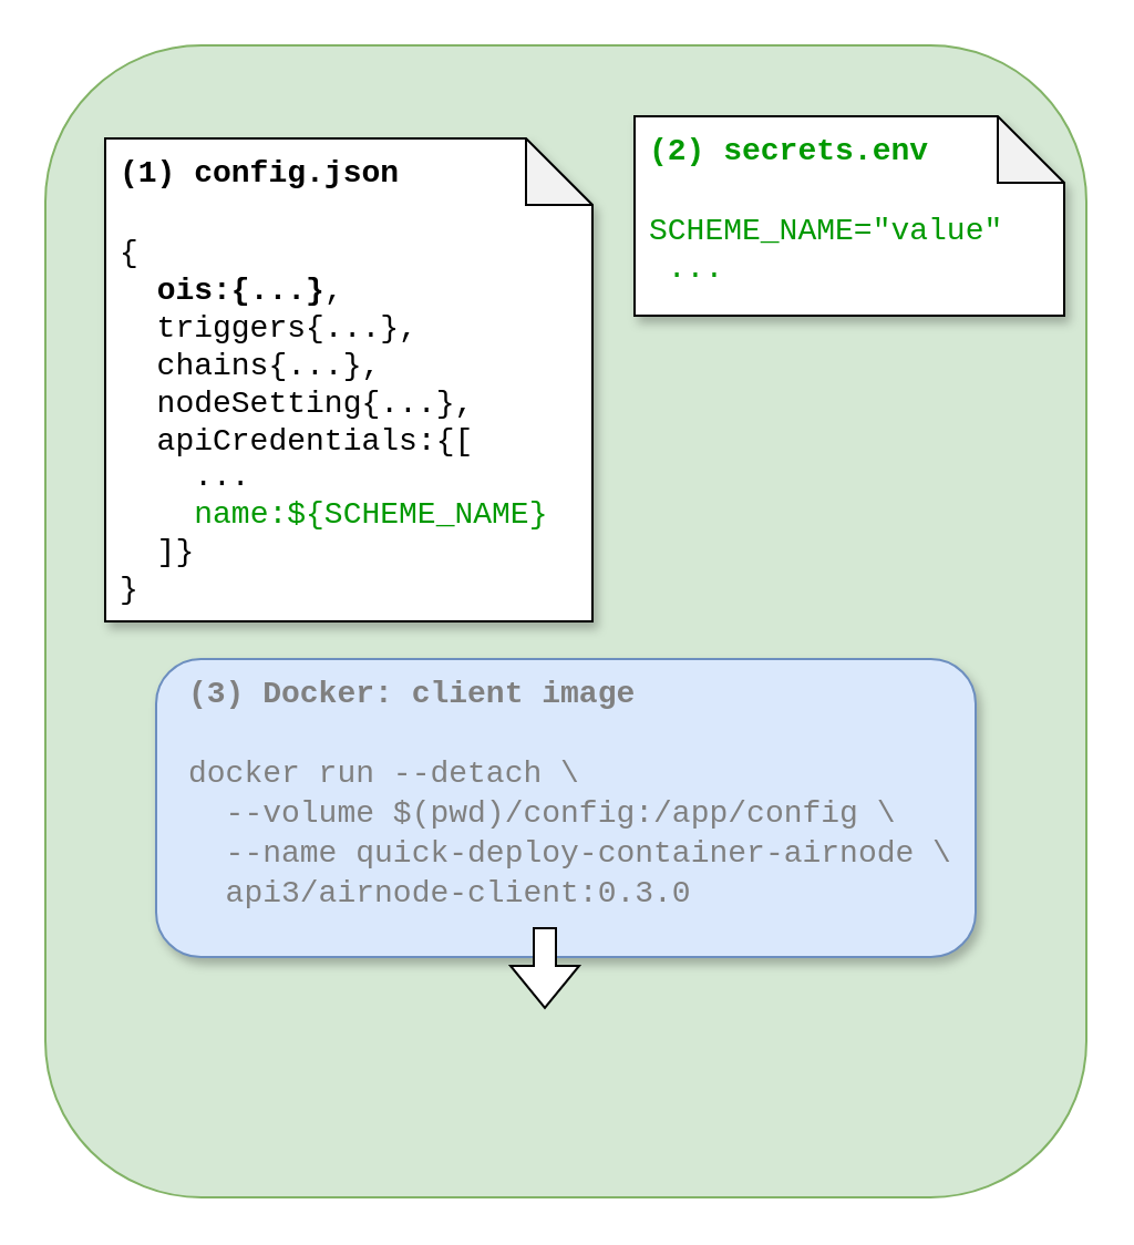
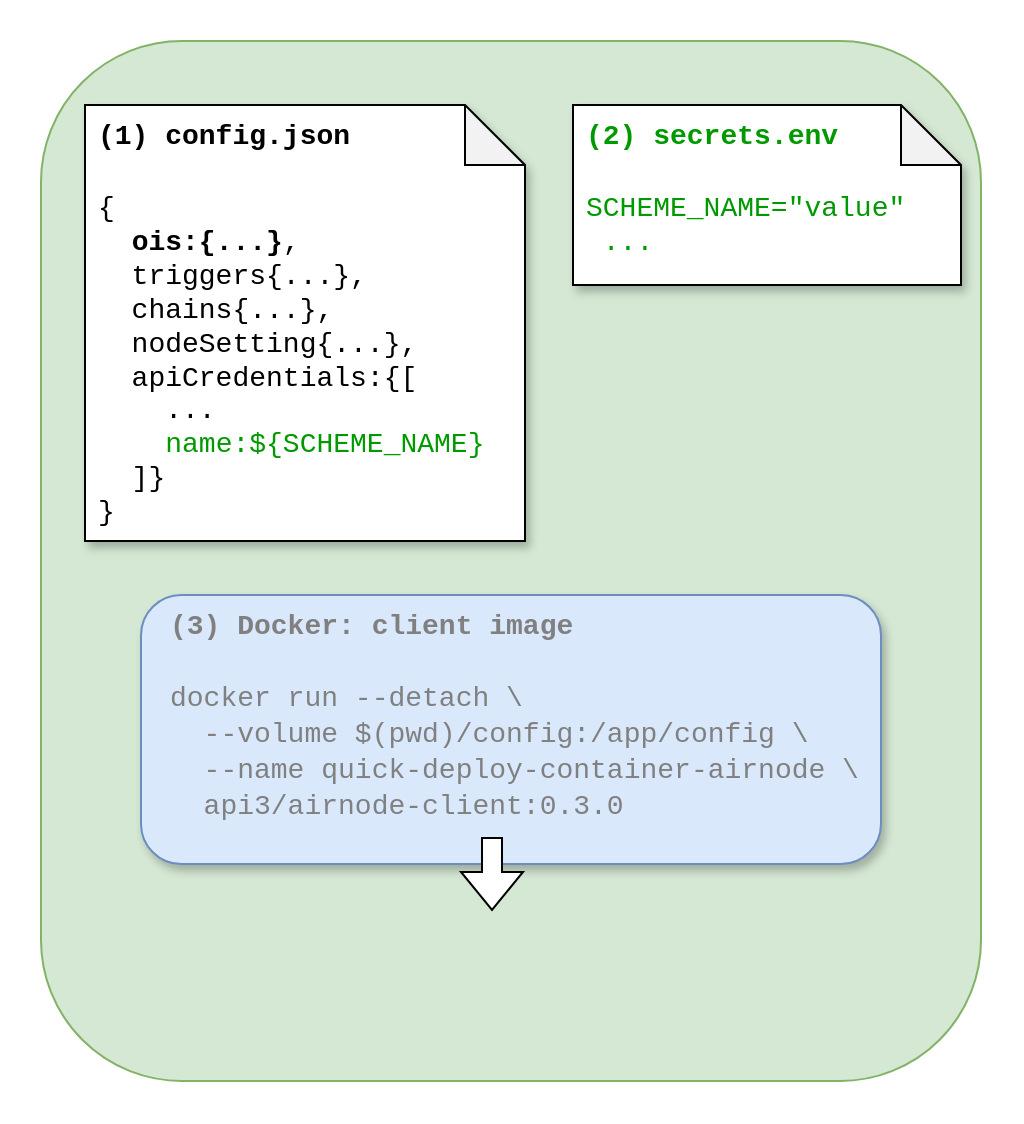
- <mxCell id="4" value="&lt;span style=&quot;font-size: 14px&quot;&gt;&lt;font face=&quot;Courier New&quot;&gt;&lt;b&gt;(1) config.json&lt;/b&gt;&lt;br style=&quot;font-size: 14px&quot;&gt;&lt;br style=&quot;font-size: 14px&quot;&gt;&lt;/font&gt;&lt;/span&gt;&lt;div style=&quot;font-size: 14px&quot;&gt;&lt;span style=&quot;font-size: 14px&quot;&gt;&lt;font face=&quot;Courier New&quot;&gt;{&lt;/font&gt;&lt;/span&gt;&lt;/div&gt;&lt;div style=&quot;font-size: 14px&quot;&gt;&lt;font face=&quot;Courier New&quot;&gt;&lt;span style=&quot;font-size: 14px&quot;&gt;&amp;nbsp;&amp;nbsp;&lt;b style=&quot;font-size: 14px&quot;&gt;ois:{...&lt;/b&gt;&lt;/span&gt;&lt;span style=&quot;font-size: 14px&quot;&gt;&lt;b style=&quot;font-size: 14px&quot;&gt;}&lt;/b&gt;,&lt;/span&gt;&lt;/font&gt;&lt;/div&gt;&lt;font style=&quot;font-size: 14px&quot;&gt;&lt;font face=&quot;Courier New&quot; style=&quot;font-size: 14px&quot;&gt;&lt;div style=&quot;font-size: 14px&quot;&gt;&amp;nbsp; triggers{...},&lt;/div&gt;&lt;div style=&quot;font-size: 14px&quot;&gt;&amp;nbsp; chains{...},&lt;/div&gt;&lt;div style=&quot;font-size: 14px&quot;&gt;&amp;nbsp; nodeSetting{...},&lt;/div&gt;&lt;div style=&quot;font-size: 14px&quot;&gt;&amp;nbsp;&amp;nbsp;apiCredentials:{[&lt;/div&gt;&lt;div style=&quot;font-size: 14px&quot;&gt;&amp;nbsp; &amp;nbsp; ...&lt;/div&gt;&lt;div style=&quot;font-size: 14px&quot;&gt;&amp;nbsp; &amp;nbsp;&amp;nbsp;&lt;font color=&quot;#009900&quot; style=&quot;font-size: 14px&quot;&gt;name:${&lt;/font&gt;&lt;font color=&quot;#009900&quot; style=&quot;font-size: 14px&quot;&gt;&lt;span style=&quot;background-color: transparent ; font-size: 14px&quot;&gt;SCHEME_NAME&lt;/span&gt;}&lt;/font&gt;&lt;/div&gt;&lt;/font&gt;&lt;font face=&quot;Courier New&quot; style=&quot;font-size: 14px&quot;&gt;&lt;div style=&quot;font-size: 14px&quot;&gt;&amp;nbsp; ]}&amp;nbsp; &amp;nbsp;&lt;/div&gt;&lt;div style=&quot;font-size: 14px&quot;&gt;}&lt;/div&gt;&lt;div style=&quot;font-size: 14px&quot;&gt;&lt;br style=&quot;font-size: 14px&quot;&gt;&lt;/div&gt;&lt;/font&gt;&lt;/font&gt;" style="shape=note;whiteSpace=wrap;html=1;backgroundOutline=1;darkOpacity=0.05;shadow=1;verticalAlign=top;align=left;fontSize=14;spacingLeft=5;" parent="1" vertex="1"><mxGeometry x="47" y="62" width="220" height="218" as="geometry" /></mxCell>
+ <mxCell id="4" value="&lt;span style=&quot;font-size: 14px&quot;&gt;&lt;font face=&quot;Courier New&quot;&gt;&lt;b&gt;(1) config.json&lt;/b&gt;&lt;br style=&quot;font-size: 14px&quot;&gt;&lt;br style=&quot;font-size: 14px&quot;&gt;&lt;/font&gt;&lt;/span&gt;&lt;div style=&quot;font-size: 14px&quot;&gt;&lt;span style=&quot;font-size: 14px&quot;&gt;&lt;font face=&quot;Courier New&quot;&gt;{&lt;/font&gt;&lt;/span&gt;&lt;/div&gt;&lt;div style=&quot;font-size: 14px&quot;&gt;&lt;font face=&quot;Courier New&quot;&gt;&lt;span style=&quot;font-size: 14px&quot;&gt;&amp;nbsp;&amp;nbsp;&lt;b style=&quot;font-size: 14px&quot;&gt;ois:{...&lt;/b&gt;&lt;/span&gt;&lt;span style=&quot;font-size: 14px&quot;&gt;&lt;b style=&quot;font-size: 14px&quot;&gt;}&lt;/b&gt;,&lt;/span&gt;&lt;/font&gt;&lt;/div&gt;&lt;font style=&quot;font-size: 14px&quot;&gt;&lt;font face=&quot;Courier New&quot; style=&quot;font-size: 14px&quot;&gt;&lt;div style=&quot;font-size: 14px&quot;&gt;&amp;nbsp; triggers{...},&lt;/div&gt;&lt;div style=&quot;font-size: 14px&quot;&gt;&amp;nbsp; chains{...},&lt;/div&gt;&lt;div style=&quot;font-size: 14px&quot;&gt;&amp;nbsp; nodeSetting{...},&lt;/div&gt;&lt;div style=&quot;font-size: 14px&quot;&gt;&amp;nbsp;&amp;nbsp;apiCredentials:{[&lt;/div&gt;&lt;div style=&quot;font-size: 14px&quot;&gt;&amp;nbsp; &amp;nbsp; ...&lt;/div&gt;&lt;div style=&quot;font-size: 14px&quot;&gt;&amp;nbsp; &amp;nbsp;&amp;nbsp;&lt;font color=&quot;#009900&quot; style=&quot;font-size: 14px&quot;&gt;name:${&lt;/font&gt;&lt;font color=&quot;#009900&quot; style=&quot;font-size: 14px&quot;&gt;&lt;span style=&quot;background-color: transparent ; font-size: 14px&quot;&gt;SCHEME_NAME&lt;/span&gt;}&lt;/font&gt;&lt;/div&gt;&lt;/font&gt;&lt;font face=&quot;Courier New&quot; style=&quot;font-size: 14px&quot;&gt;&lt;div style=&quot;font-size: 14px&quot;&gt;&amp;nbsp; ]}&amp;nbsp; &amp;nbsp;&lt;/div&gt;&lt;div style=&quot;font-size: 14px&quot;&gt;}&lt;/div&gt;&lt;div style=&quot;font-size: 14px&quot;&gt;&lt;br style=&quot;font-size: 14px&quot;&gt;&lt;/div&gt;&lt;/font&gt;&lt;/font&gt;" style="shape=note;whiteSpace=wrap;html=1;backgroundOutline=1;darkOpacity=0.05;shadow=1;verticalAlign=top;align=left;fontSize=14;spacingLeft=5;" parent="1" vertex="1"><mxGeometry x="42" y="52" width="220" height="218" as="geometry" /></mxCell>
